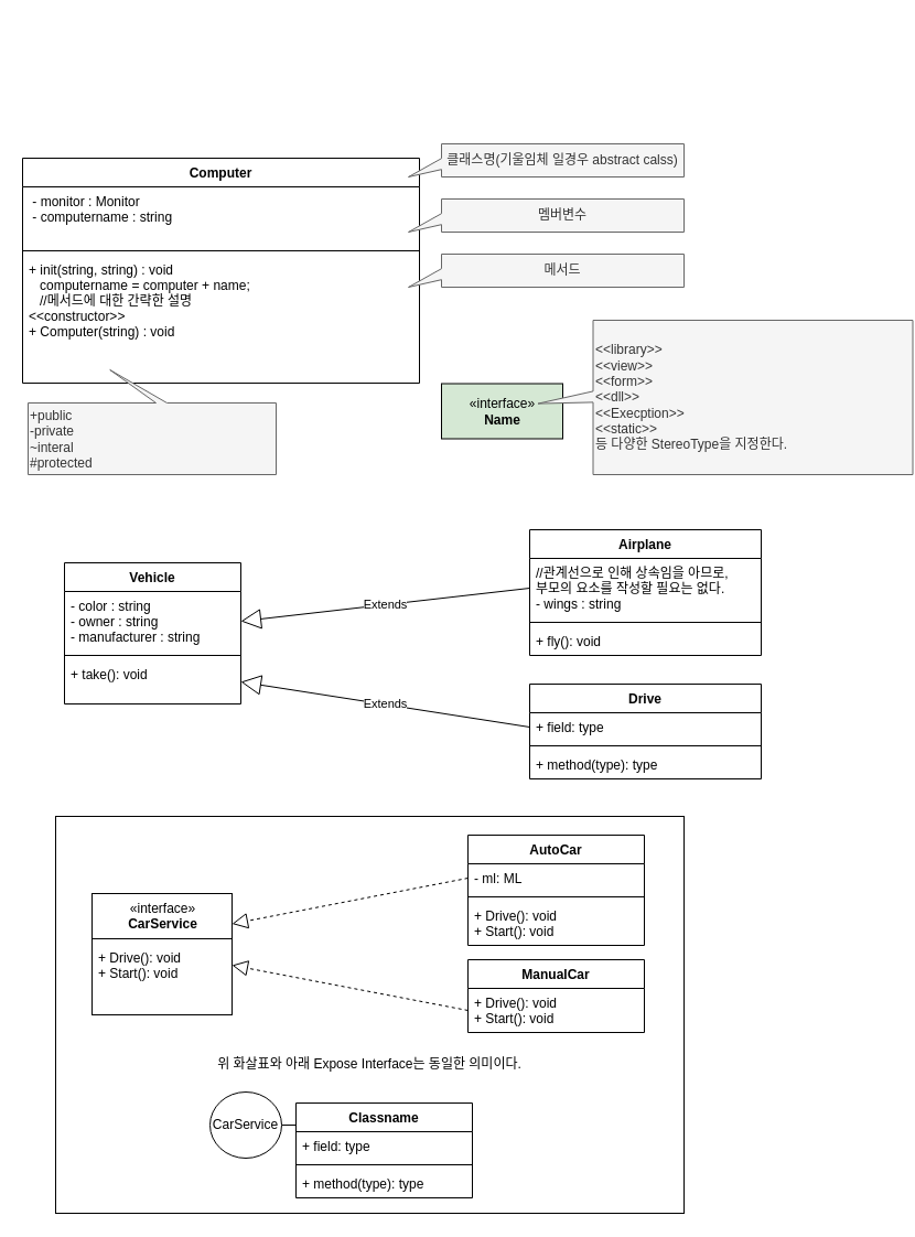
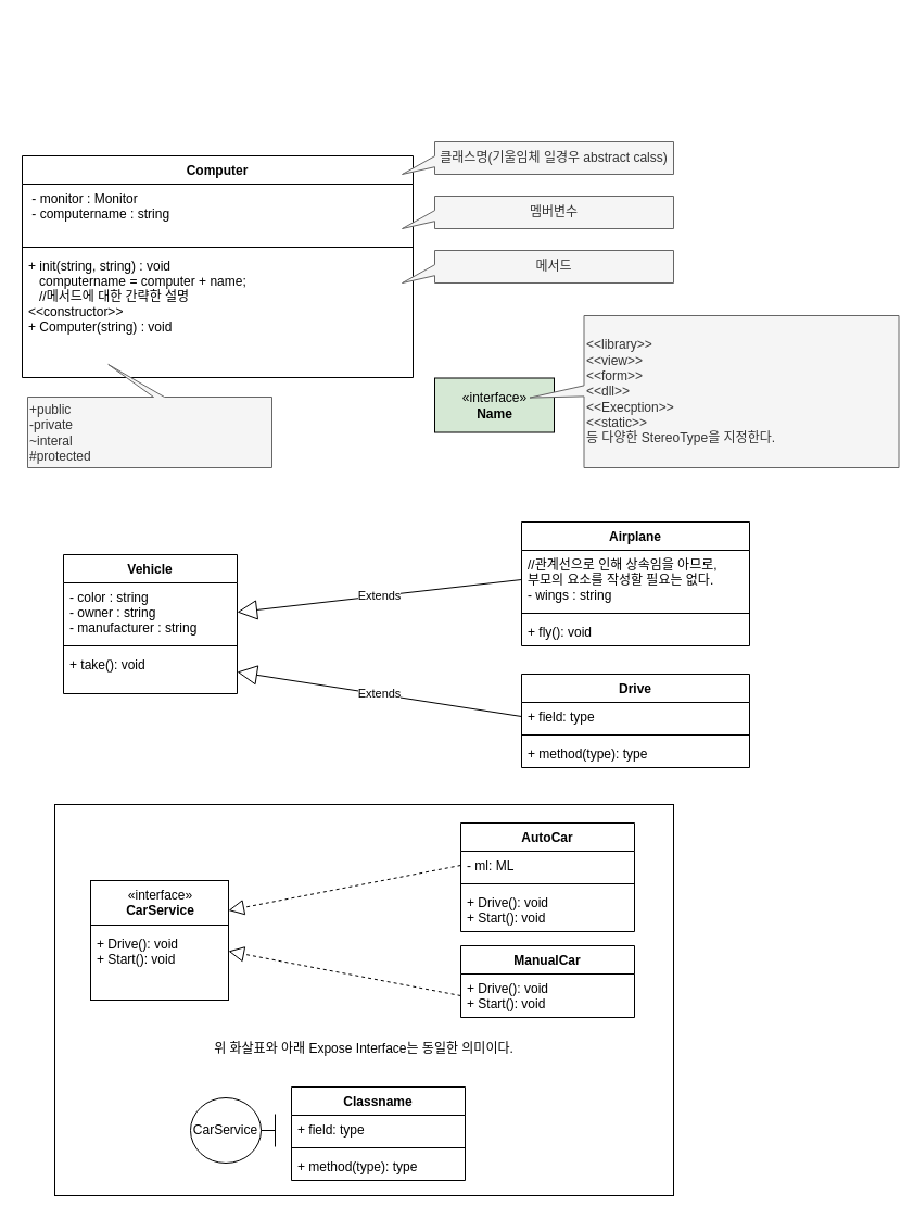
- <mxCell id="42" value="CarService" style="shape=umlBoundary;whiteSpace=wrap;html=1;direction=west;" vertex="1" parent="1"><mxGeometry x="190" y="990" width="78" height="60" as="geometry" /></mxCell>
+ <mxCell id="42" value="CarService" style="shape=umlBoundary;whiteSpace=wrap;html=1;direction=west;" vertex="1" parent="1"><mxGeometry x="175" y="1010" width="78" height="60" as="geometry" /></mxCell>
